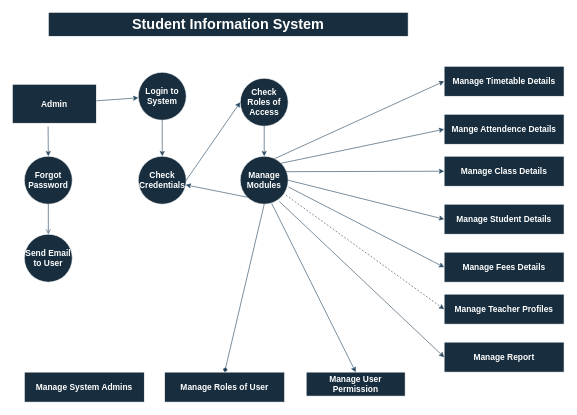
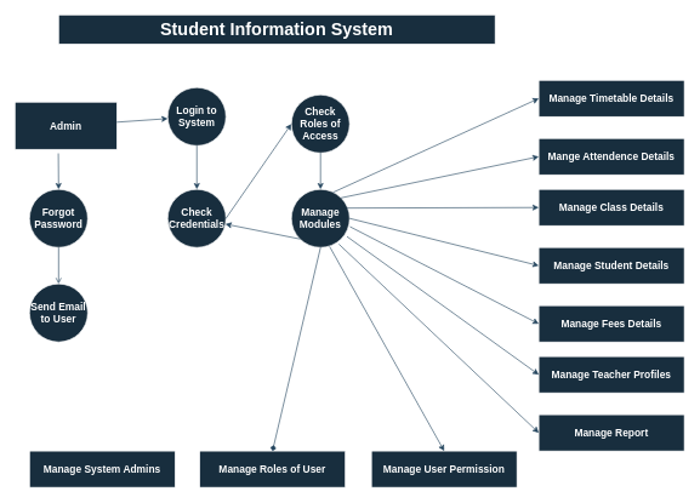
- <mxCell id="28" value="" style="endArrow=classic;html=1;rounded=0;entryX=0;entryY=0.5;entryDx=0;entryDy=0;exitX=0.955;exitY=0.812;exitDx=0;exitDy=0;exitPerimeter=0;labelBackgroundColor=none;strokeColor=#23445D;fontColor=default;dashed=1;" edge="1" parent="1" source="15" target="21"><mxGeometry width="50" height="50" relative="1" as="geometry"><mxPoint x="470" y="310" as="sourcePoint" /><mxPoint x="610" y="500" as="targetPoint" /></mxGeometry></mxCell>
+ <mxCell id="28" value="" style="endArrow=classic;html=1;rounded=0;entryX=0;entryY=0.5;entryDx=0;entryDy=0;exitX=0.955;exitY=0.812;exitDx=0;exitDy=0;exitPerimeter=0;labelBackgroundColor=none;strokeColor=#23445D;fontColor=default;" edge="1" parent="1" source="15" target="21"><mxGeometry width="50" height="50" relative="1" as="geometry"><mxPoint x="470" y="310" as="sourcePoint" /><mxPoint x="610" y="500" as="targetPoint" /></mxGeometry></mxCell>
- <mxCell id="32" value="&lt;h3&gt;Manage User Permission&lt;/h3&gt;" style="rounded=0;whiteSpace=wrap;html=1;labelBackgroundColor=none;fillColor=#182E3E;strokeColor=#FFFFFF;fontColor=#FFFFFF;" vertex="1" parent="1"><mxGeometry x="510" y="620" width="165" height="40" as="geometry" /></mxCell>
+ <mxCell id="32" value="&lt;h3&gt;Manage User Permission&lt;/h3&gt;" style="rounded=0;whiteSpace=wrap;html=1;labelBackgroundColor=none;fillColor=#182E3E;strokeColor=#FFFFFF;fontColor=#FFFFFF;" vertex="1" parent="1"><mxGeometry x="510" y="620" width="200" height="50" as="geometry" /></mxCell>
